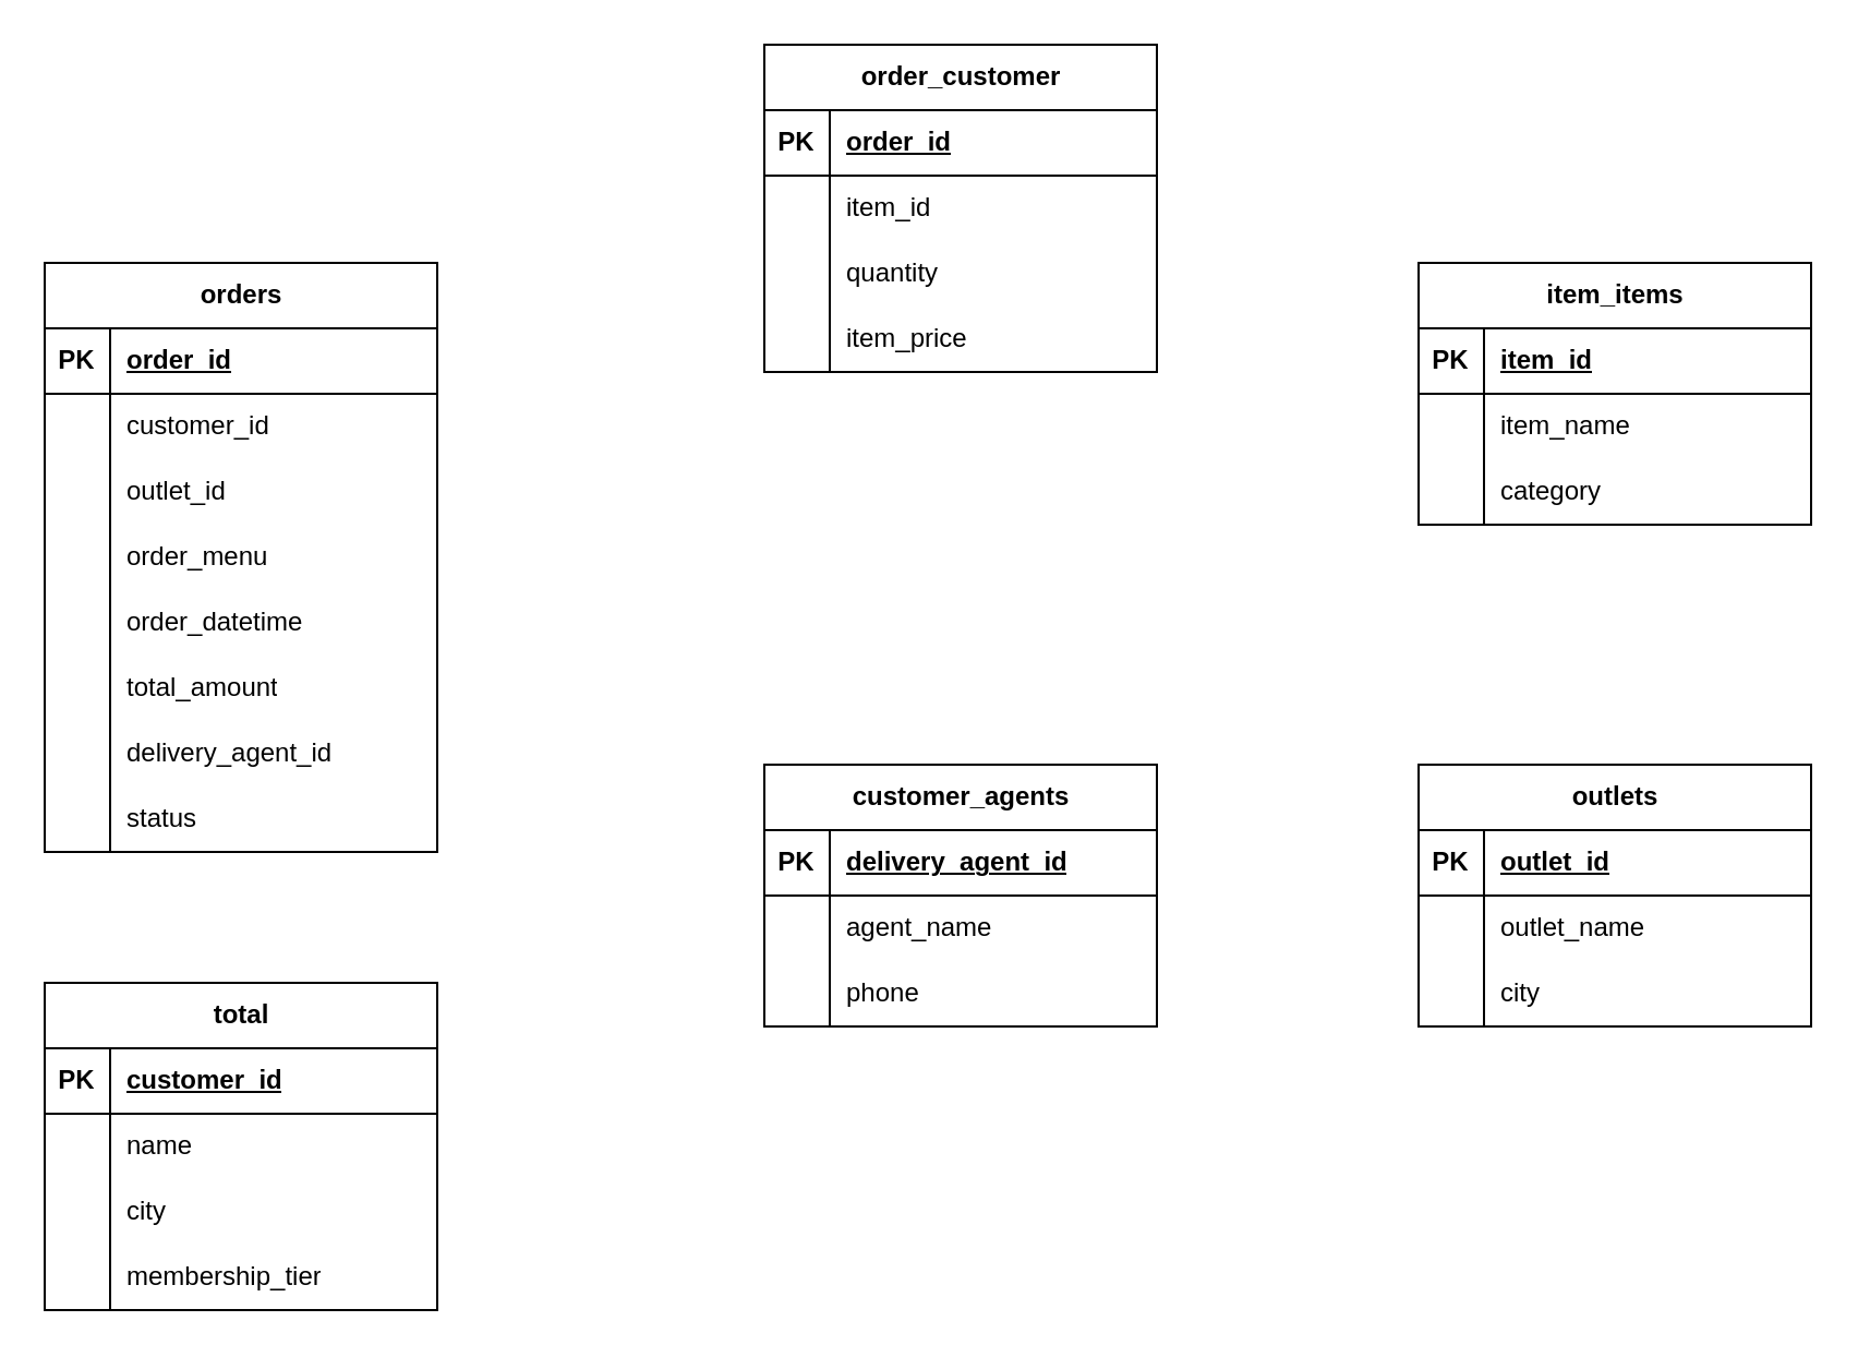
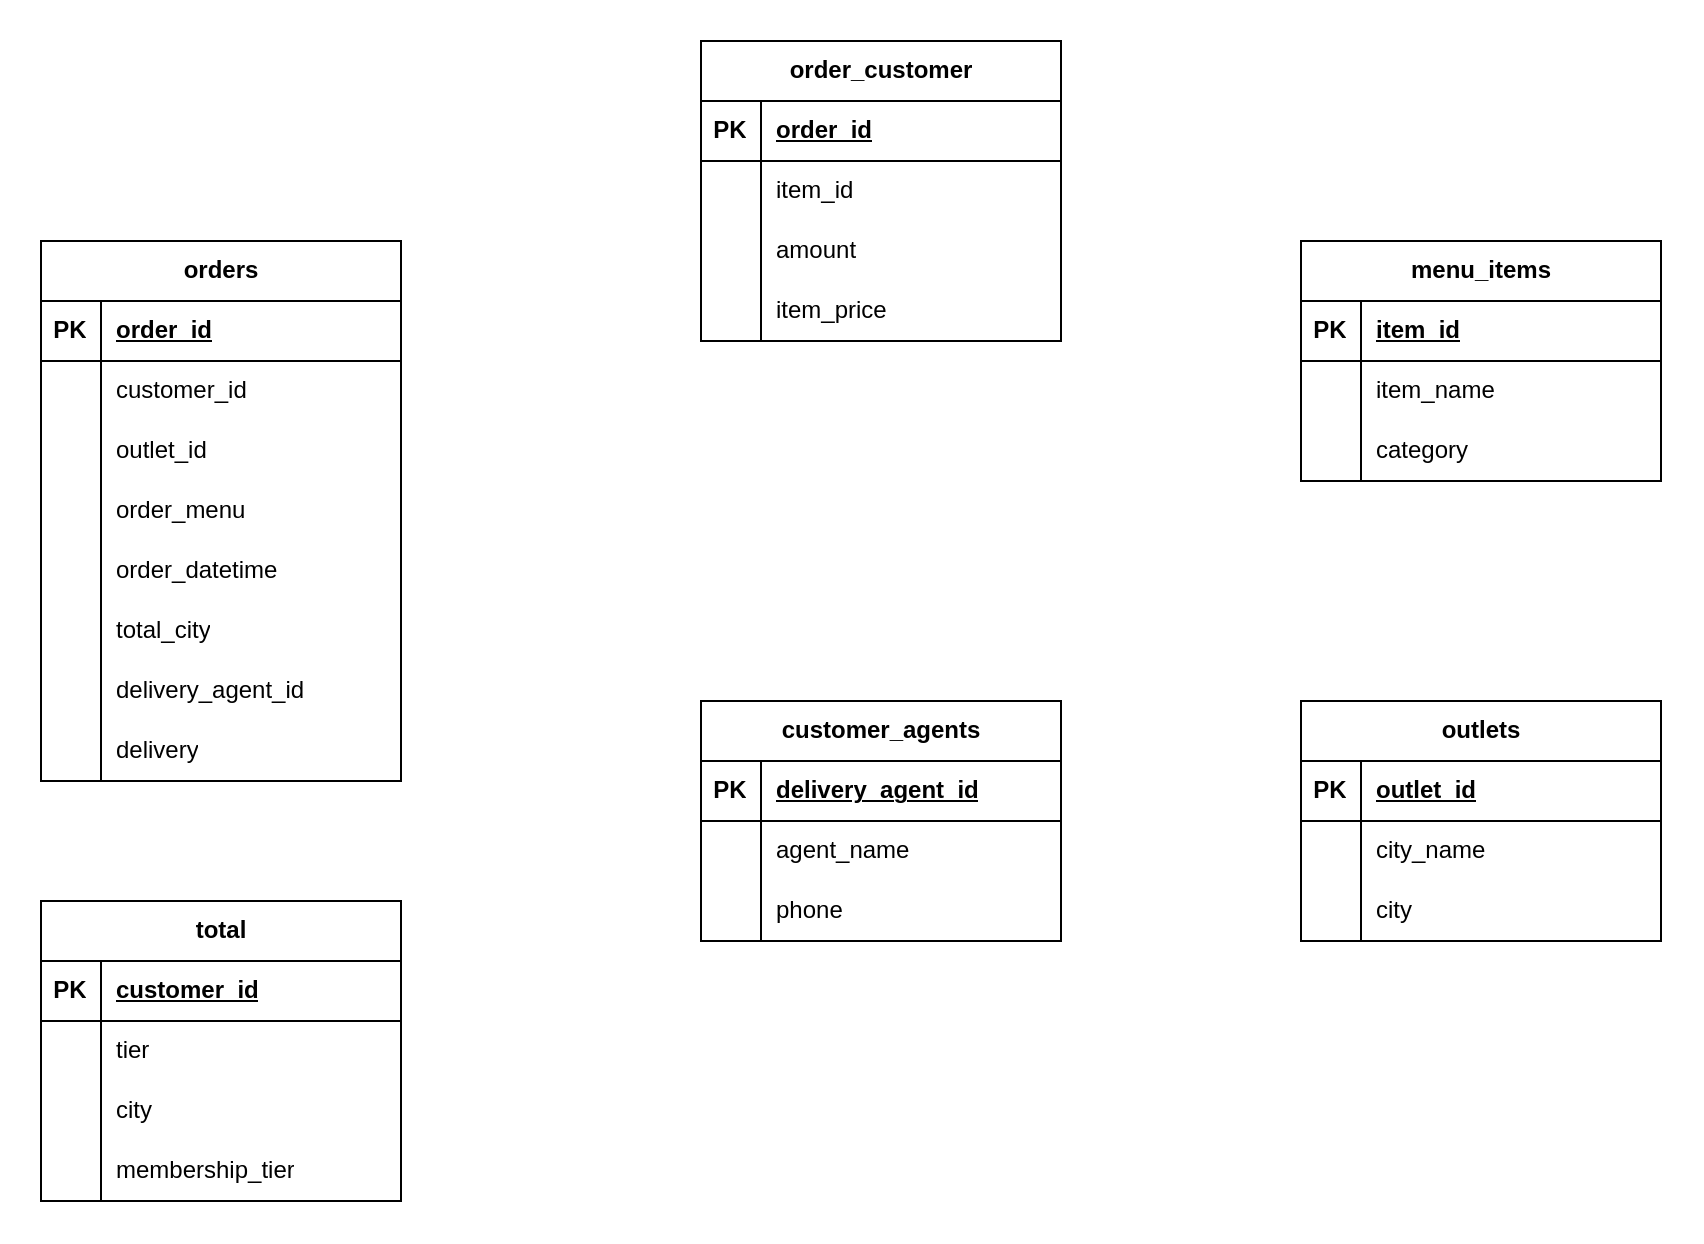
- <mxCell id="69" value="quantity" style="shape=partialRectangle;connectable=0;fillColor=none;top=0;left=0;bottom=0;right=0;align=left;spacingLeft=6;overflow=hidden;whiteSpace=wrap;html=1;" parent="67" vertex="1"><mxGeometry x="30" width="150" height="30" as="geometry"><mxRectangle width="150" height="30" as="alternateBounds" /></mxGeometry></mxCell>
+ <mxCell id="69" value="amount" style="shape=partialRectangle;connectable=0;fillColor=none;top=0;left=0;bottom=0;right=0;align=left;spacingLeft=6;overflow=hidden;whiteSpace=wrap;html=1;" parent="67" vertex="1"><mxGeometry x="30" width="150" height="30" as="geometry"><mxRectangle width="150" height="30" as="alternateBounds" /></mxGeometry></mxCell>
- <mxCell id="27" value="item_items" style="shape=table;startSize=30;container=1;collapsible=1;childLayout=tableLayout;fixedRows=1;rowLines=0;fontStyle=1;align=center;resizeLast=1;html=1;" parent="1" vertex="1"><mxGeometry x="650" y="120" width="180" height="120" as="geometry" /></mxCell>
+ <mxCell id="27" value="menu_items" style="shape=table;startSize=30;container=1;collapsible=1;childLayout=tableLayout;fixedRows=1;rowLines=0;fontStyle=1;align=center;resizeLast=1;html=1;" parent="1" vertex="1"><mxGeometry x="650" y="120" width="180" height="120" as="geometry" /></mxCell>
- <mxCell id="20" value="total_amount" style="shape=partialRectangle;connectable=0;fillColor=none;top=0;left=0;bottom=0;right=0;align=left;spacingLeft=6;overflow=hidden;whiteSpace=wrap;html=1;" parent="18" vertex="1"><mxGeometry x="30" width="150" height="30" as="geometry"><mxRectangle width="150" height="30" as="alternateBounds" /></mxGeometry></mxCell>
+ <mxCell id="20" value="total_city" style="shape=partialRectangle;connectable=0;fillColor=none;top=0;left=0;bottom=0;right=0;align=left;spacingLeft=6;overflow=hidden;whiteSpace=wrap;html=1;" parent="18" vertex="1"><mxGeometry x="30" width="150" height="30" as="geometry"><mxRectangle width="150" height="30" as="alternateBounds" /></mxGeometry></mxCell>
- <mxCell id="26" value="status" style="shape=partialRectangle;connectable=0;fillColor=none;top=0;left=0;bottom=0;right=0;align=left;spacingLeft=6;overflow=hidden;whiteSpace=wrap;html=1;" parent="24" vertex="1"><mxGeometry x="30" width="150" height="30" as="geometry"><mxRectangle width="150" height="30" as="alternateBounds" /></mxGeometry></mxCell>
+ <mxCell id="26" value="delivery" style="shape=partialRectangle;connectable=0;fillColor=none;top=0;left=0;bottom=0;right=0;align=left;spacingLeft=6;overflow=hidden;whiteSpace=wrap;html=1;" parent="24" vertex="1"><mxGeometry x="30" width="150" height="30" as="geometry"><mxRectangle width="150" height="30" as="alternateBounds" /></mxGeometry></mxCell>
- <mxCell id="43" value="outlet_name" style="shape=partialRectangle;connectable=0;fillColor=none;top=0;left=0;bottom=0;right=0;align=left;spacingLeft=6;overflow=hidden;whiteSpace=wrap;html=1;" parent="41" vertex="1"><mxGeometry x="30" width="150" height="30" as="geometry"><mxRectangle width="150" height="30" as="alternateBounds" /></mxGeometry></mxCell>
+ <mxCell id="43" value="city_name" style="shape=partialRectangle;connectable=0;fillColor=none;top=0;left=0;bottom=0;right=0;align=left;spacingLeft=6;overflow=hidden;whiteSpace=wrap;html=1;" parent="41" vertex="1"><mxGeometry x="30" width="150" height="30" as="geometry"><mxRectangle width="150" height="30" as="alternateBounds" /></mxGeometry></mxCell>
- <mxCell id="53" value="name" style="shape=partialRectangle;connectable=0;fillColor=none;top=0;left=0;bottom=0;right=0;align=left;spacingLeft=6;overflow=hidden;whiteSpace=wrap;html=1;" parent="51" vertex="1"><mxGeometry x="30" width="150" height="30" as="geometry"><mxRectangle width="150" height="30" as="alternateBounds" /></mxGeometry></mxCell>
+ <mxCell id="53" value="tier" style="shape=partialRectangle;connectable=0;fillColor=none;top=0;left=0;bottom=0;right=0;align=left;spacingLeft=6;overflow=hidden;whiteSpace=wrap;html=1;" parent="51" vertex="1"><mxGeometry x="30" width="150" height="30" as="geometry"><mxRectangle width="150" height="30" as="alternateBounds" /></mxGeometry></mxCell>
